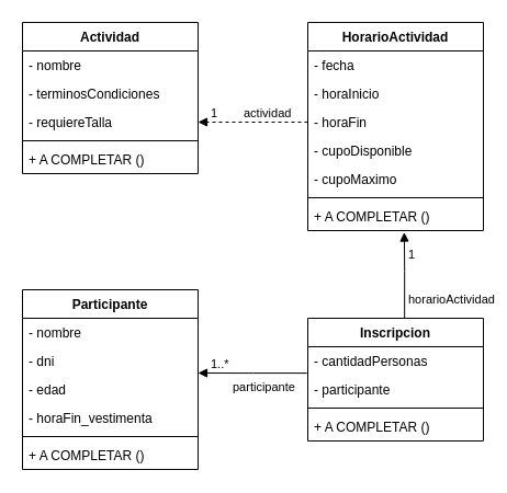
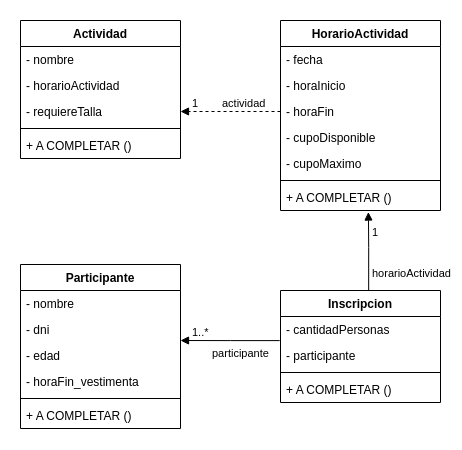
- <mxCell id="4" value="- terminosCondiciones" style="text;strokeColor=none;fillColor=none;align=left;verticalAlign=top;spacingLeft=4;spacingRight=4;overflow=hidden;rotatable=0;points=[[0,0.5],[1,0.5]];portConstraint=eastwest;whiteSpace=wrap;html=1;" vertex="1" parent="2"><mxGeometry y="52" width="160" height="26" as="geometry" /></mxCell>
+ <mxCell id="4" value="- horarioActividad" style="text;strokeColor=none;fillColor=none;align=left;verticalAlign=top;spacingLeft=4;spacingRight=4;overflow=hidden;rotatable=0;points=[[0,0.5],[1,0.5]];portConstraint=eastwest;whiteSpace=wrap;html=1;" vertex="1" parent="2"><mxGeometry y="52" width="160" height="26" as="geometry" /></mxCell>
